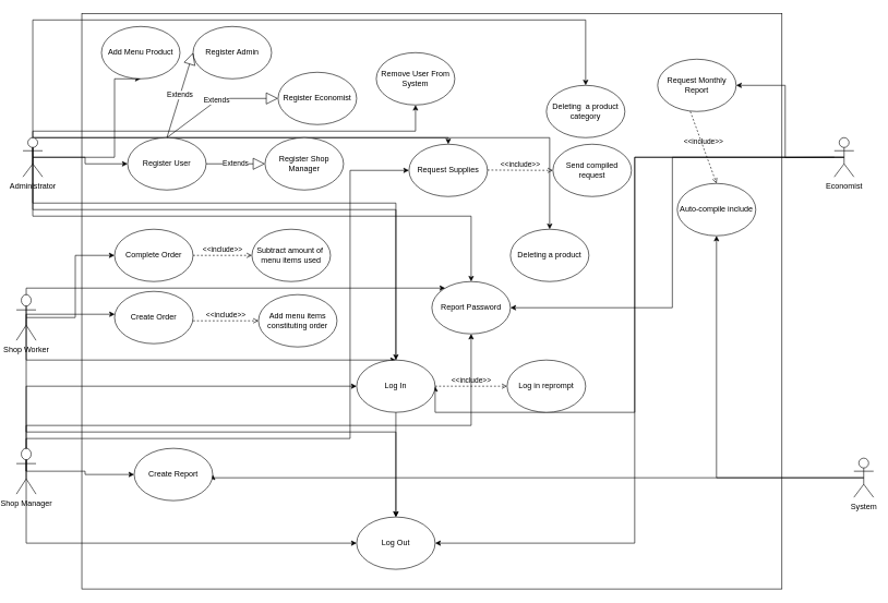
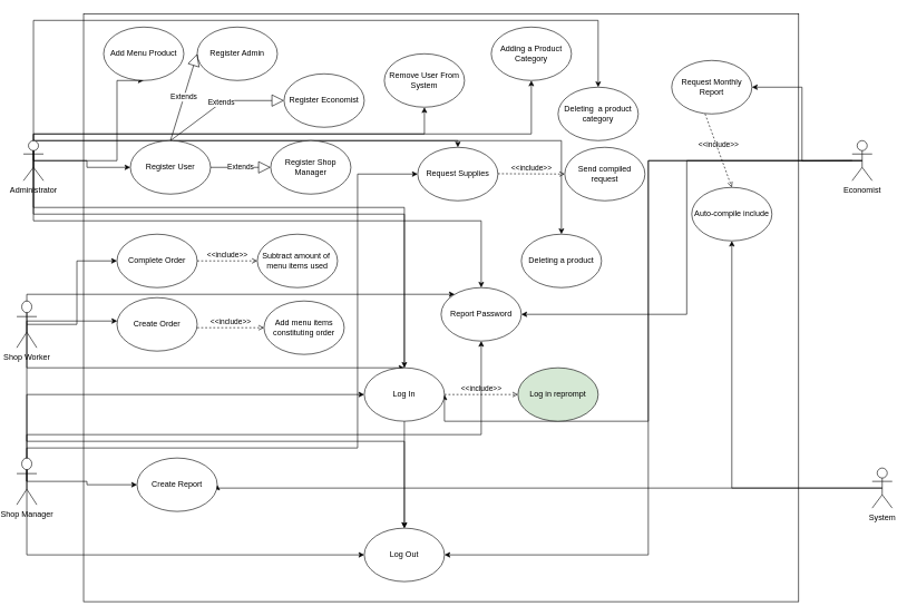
+ <mxCell id="61" value="Adding a Product Category" style="ellipse;whiteSpace=wrap;html=1;" vertex="1" parent="1"><mxGeometry x="730" y="40" width="120" height="80" as="geometry" /></mxCell>
+ <mxCell id="10" style="edgeStyle=orthogonalEdgeStyle;rounded=0;orthogonalLoop=1;jettySize=auto;html=1;exitX=0.5;exitY=0.5;exitDx=0;exitDy=0;exitPerimeter=0;entryX=0.5;entryY=1;entryDx=0;entryDy=0;" edge="1" parent="1" source="13" target="61"><mxGeometry relative="1" as="geometry"><Array as="points"><mxPoint x="45" y="200" /><mxPoint x="790" y="200" /></Array></mxGeometry></mxCell>
- <mxCell id="51" value="Log in reprompt" style="ellipse;whiteSpace=wrap;html=1;" vertex="1" parent="1"><mxGeometry x="770" y="550" width="120" height="80" as="geometry" /></mxCell>
+ <mxCell id="51" value="Log in reprompt" style="ellipse;whiteSpace=wrap;html=1;fillColor=#d5e8d4;" vertex="1" parent="1"><mxGeometry x="770" y="550" width="120" height="80" as="geometry" /></mxCell>
